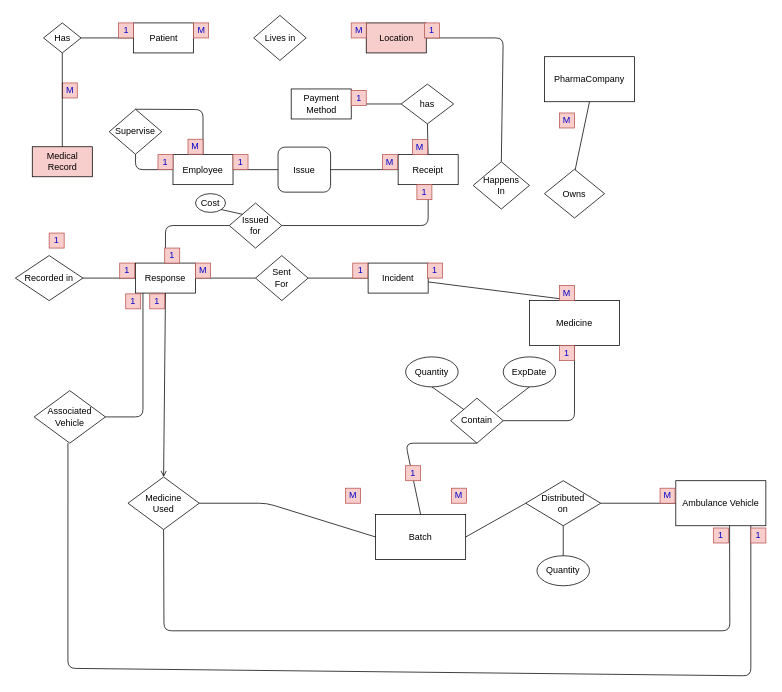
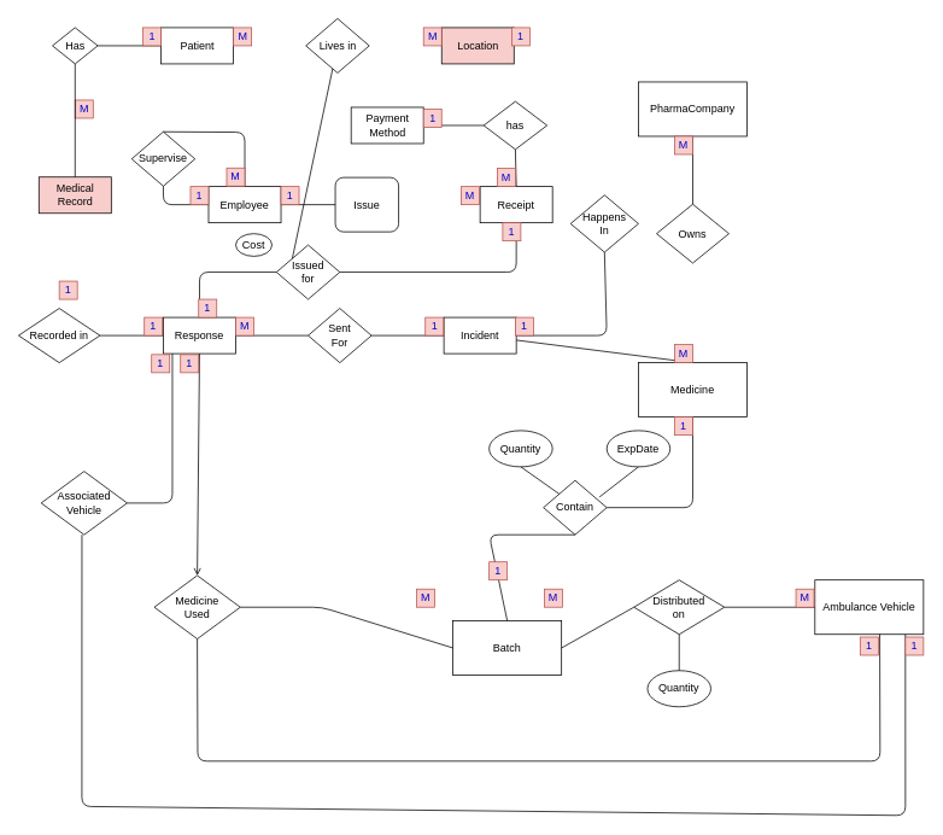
- <mxCell id="88" value="" style="endArrow=none;html=1;entryX=0.5;entryY=0;entryDx=0;entryDy=0;exitX=1;exitY=0.5;exitDx=0;exitDy=0;" parent="1" source="32" target="86" edge="1"><mxGeometry width="50" height="50" relative="1" as="geometry"><mxPoint x="580.429" y="379.714" as="sourcePoint" /><mxPoint x="680.429" y="288.286" as="targetPoint" /><Array as="points"><mxPoint x="670" y="50" /></Array></mxGeometry></mxCell>
- <mxCell id="3" value="PharmaCompany" style="rounded=0;whiteSpace=wrap;html=1;" parent="1" vertex="1"><mxGeometry x="725" y="75" width="120" height="60" as="geometry" /></mxCell>
+ <mxCell id="3" value="PharmaCompany" style="rounded=0;whiteSpace=wrap;html=1;" parent="1" vertex="1"><mxGeometry x="705" y="90" width="120" height="60" as="geometry" /></mxCell>
- <mxCell id="36" value="" style="endArrow=none;html=1;entryX=1;entryY=0.5;entryDx=0;entryDy=0;exitX=0;exitY=0.5;exitDx=0;exitDy=0;" parent="1" source="33" target="34" edge="1"><mxGeometry width="50" height="50" relative="1" as="geometry"><mxPoint x="380" y="235.5" as="sourcePoint" /><mxPoint x="320" y="235.5" as="targetPoint" /></mxGeometry></mxCell>
- <mxCell id="85" value="" style="endArrow=none;html=1;entryX=1;entryY=1;entryDx=0;entryDy=0;exitX=0;exitY=0;exitDx=0;exitDy=0;" parent="1" source="73" target="84" edge="1"><mxGeometry width="50" height="50" relative="1" as="geometry"><mxPoint x="627.571" y="555.429" as="sourcePoint" /><mxPoint x="584.714" y="525.429" as="targetPoint" /></mxGeometry></mxCell>
+ <mxCell id="85" value="" style="endArrow=none;html=1;exitX=0;exitY=0;exitDx=0;exitDy=0;" parent="1" source="73" target="39" edge="1"><mxGeometry width="50" height="50" relative="1" as="geometry"><mxPoint x="627.571" y="555.429" as="sourcePoint" /><mxPoint x="584.714" y="525.429" as="targetPoint" /></mxGeometry></mxCell>
+ <mxCell id="87" value="" style="endArrow=none;html=1;entryX=0.5;entryY=1;entryDx=0;entryDy=0;exitX=1;exitY=0.5;exitDx=0;exitDy=0;" parent="1" source="29" target="86" edge="1"><mxGeometry width="50" height="50" relative="1" as="geometry"><mxPoint x="671.857" y="558.286" as="sourcePoint" /><mxPoint x="714.714" y="525.429" as="targetPoint" /><Array as="points"><mxPoint x="670" y="370" /></Array></mxGeometry></mxCell>
